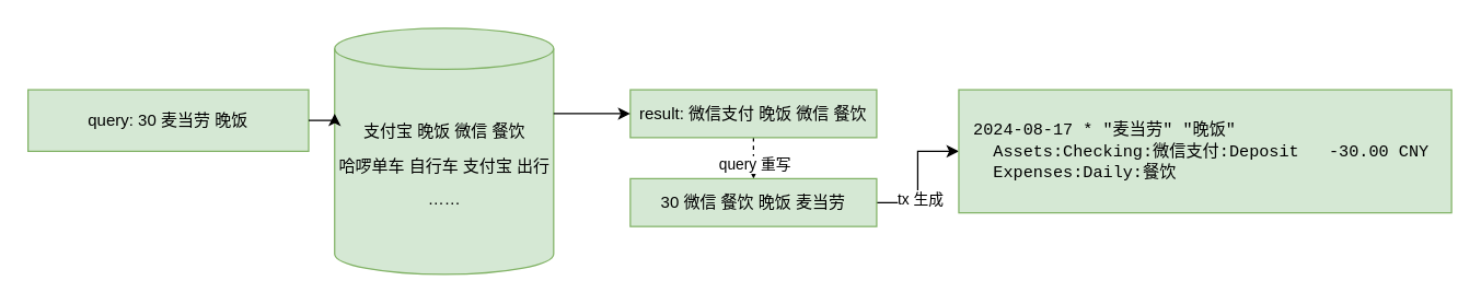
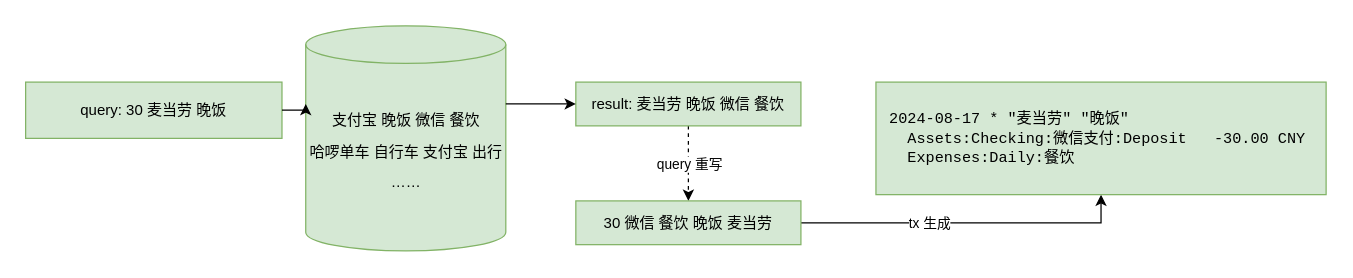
- <mxCell id="5" value="result: 微信支付 晚饭 微信 餐饮" style="rounded=0;whiteSpace=wrap;html=1;fillColor=#d5e8d4;strokeColor=#82b366;" vertex="1" parent="1"><mxGeometry x="460" y="65" width="180" height="35" as="geometry" /></mxCell>
+ <mxCell id="5" value="result: 麦当劳 晚饭 微信 餐饮" style="rounded=0;whiteSpace=wrap;html=1;fillColor=#d5e8d4;strokeColor=#82b366;" vertex="1" parent="1"><mxGeometry x="460" y="65" width="180" height="35" as="geometry" /></mxCell>
- <mxCell id="15" value="30 微信 餐饮 晚饭 麦当劳" style="rounded=0;whiteSpace=wrap;html=1;fillColor=#d5e8d4;strokeColor=#82b366;" vertex="1" parent="1"><mxGeometry x="460" y="130" width="180" height="35" as="geometry" /></mxCell>
+ <mxCell id="15" value="30 微信 餐饮 晚饭 麦当劳" style="rounded=0;whiteSpace=wrap;html=1;fillColor=#d5e8d4;strokeColor=#82b366;" vertex="1" parent="1"><mxGeometry x="460" y="160" width="180" height="35" as="geometry" /></mxCell>
